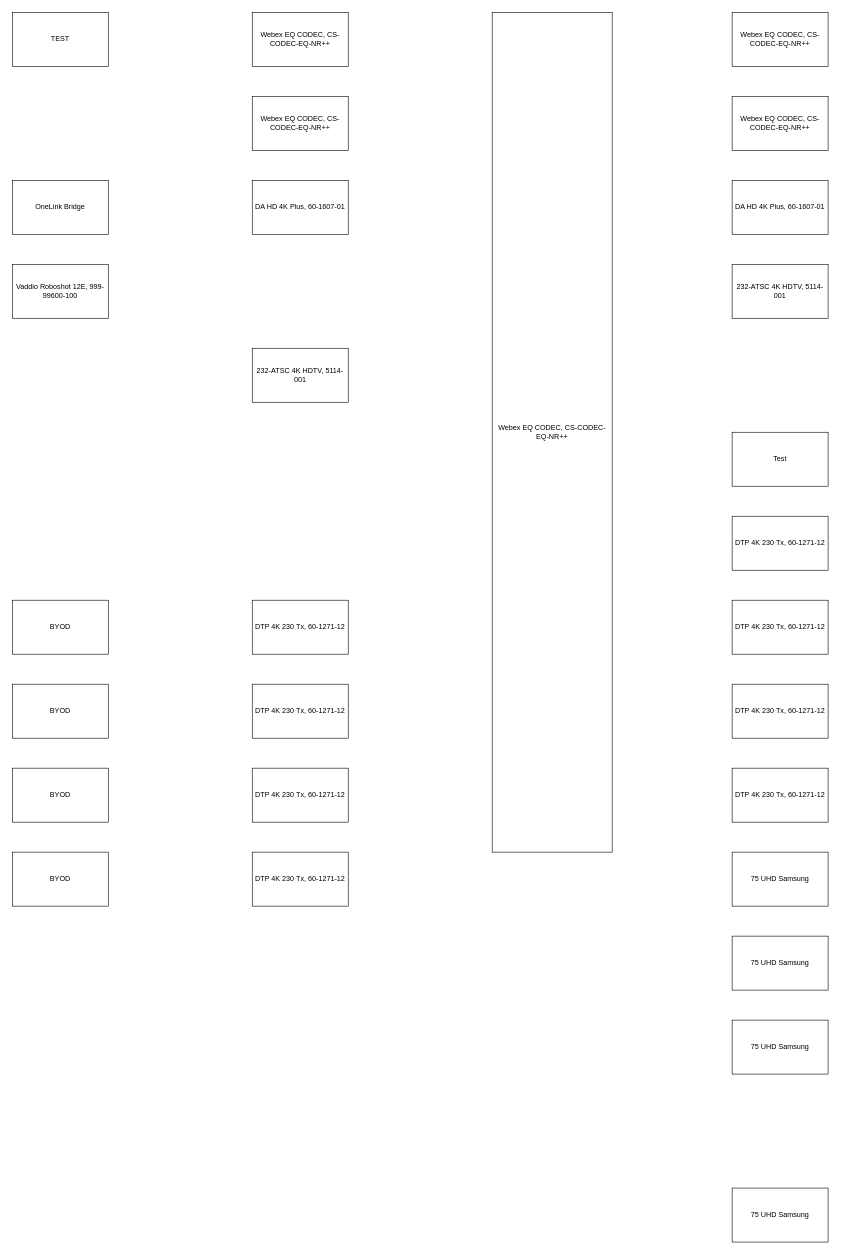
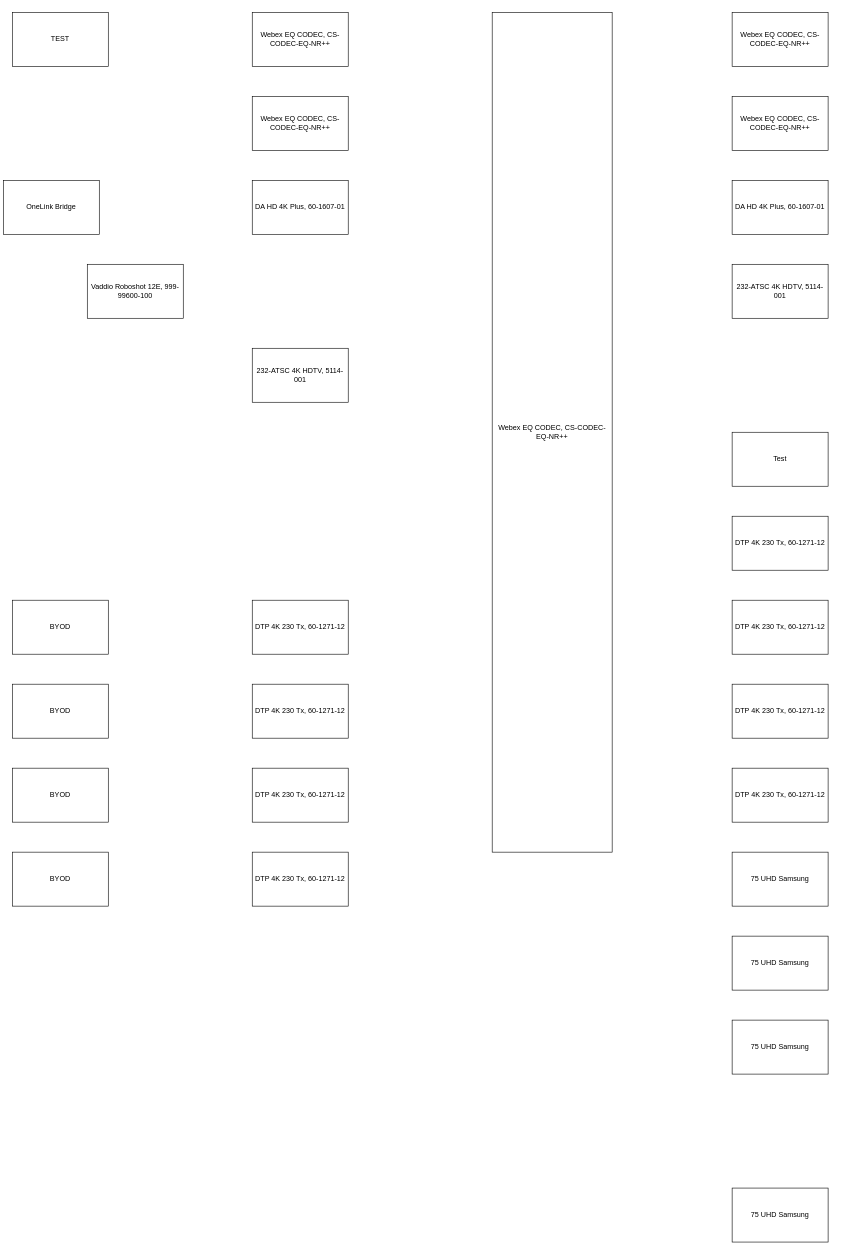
- <mxCell id="12" value="OneLink Bridge" style="rounded=0;whiteSpace=wrap;html=1;" parent="1" connectable="" edge="" vertex="1"><mxGeometry x="20" y="300" width="160" height="90" relative="" as="geometry" /></mxCell>
+ <mxCell id="12" value="OneLink Bridge" style="rounded=0;whiteSpace=wrap;html=1;" parent="1" connectable="" edge="" vertex="1"><mxGeometry x="5" y="300" width="160" height="90" relative="" as="geometry" /></mxCell>
- <mxCell id="17" value="Vaddio Roboshot 12E, 999-99600-100" style="rounded=0;whiteSpace=wrap;html=1;" parent="1" connectable="" edge="" vertex="1"><mxGeometry x="20" y="440" width="160" height="90" relative="" as="geometry" /></mxCell>
+ <mxCell id="17" value="Vaddio Roboshot 12E, 999-99600-100" style="rounded=0;whiteSpace=wrap;html=1;" parent="1" connectable="" edge="" vertex="1"><mxGeometry x="145" y="440" width="160" height="90" relative="" as="geometry" /></mxCell>
